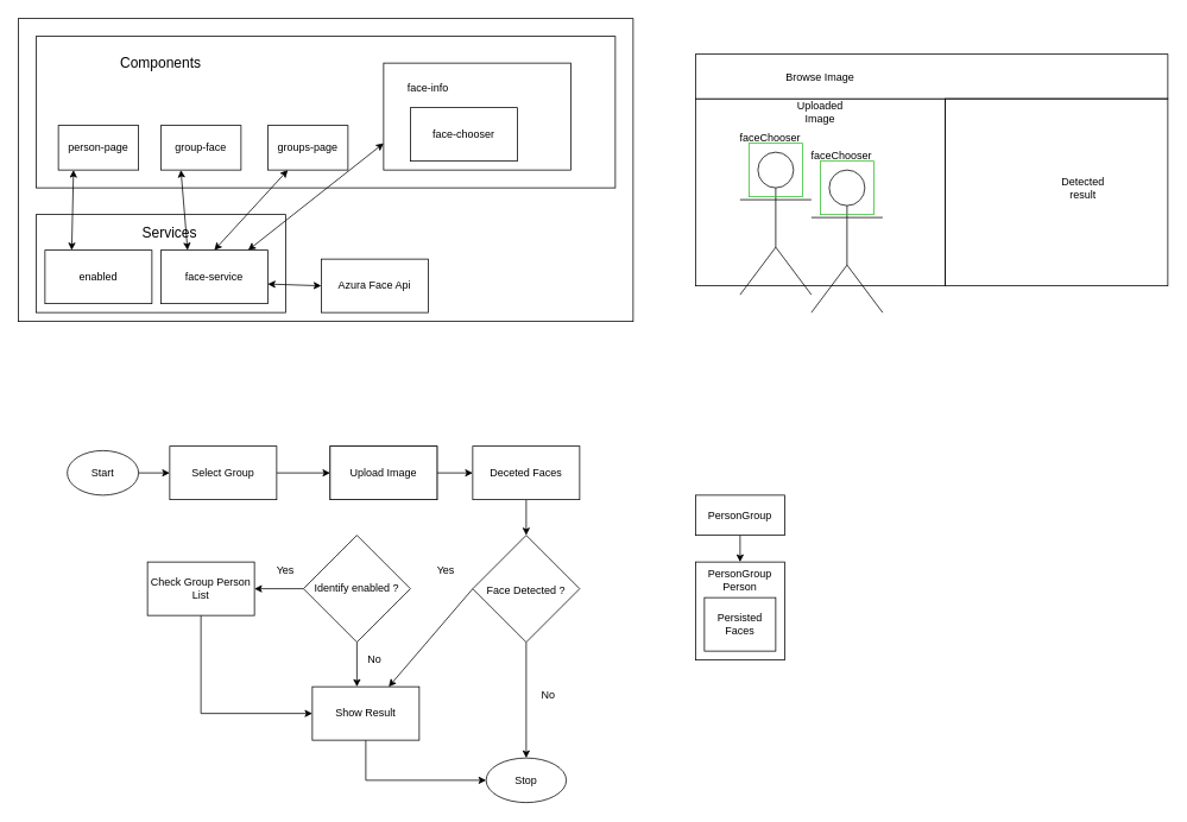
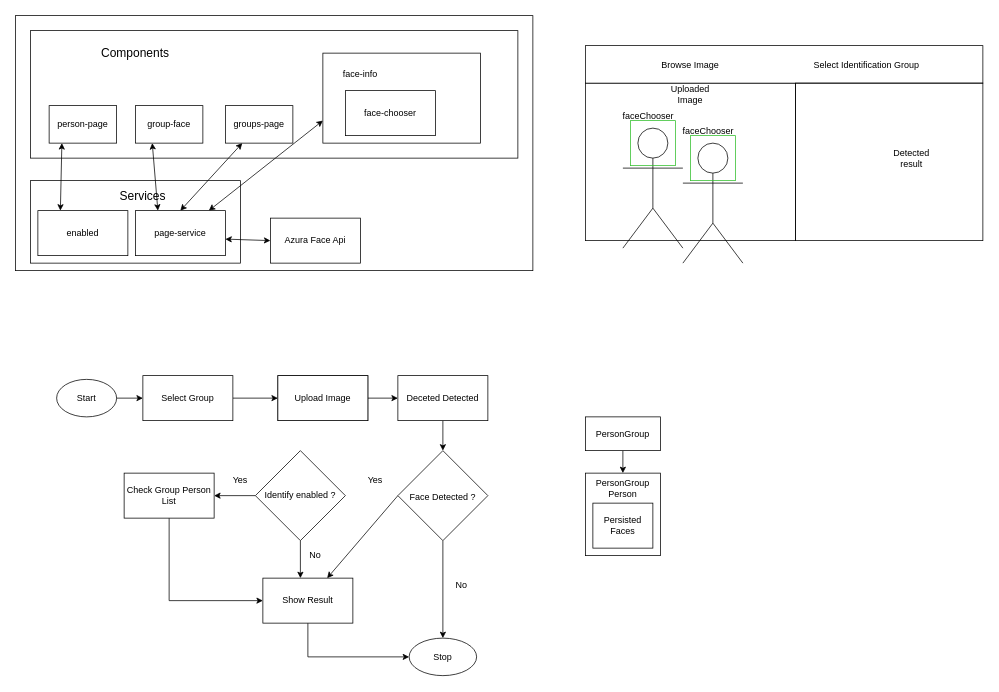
+ <mxCell id="54" value="Select Identification Group" style="text;html=1;strokeColor=none;fillColor=none;align=center;verticalAlign=middle;whiteSpace=wrap;rounded=0;" vertex="1" parent="1"><mxGeometry x="1060" y="80" width="190" height="12.5" as="geometry" /></mxCell>
- <mxCell id="15" value="face-service" style="rounded=0;whiteSpace=wrap;html=1;" parent="1" vertex="1"><mxGeometry x="180" y="280" width="120" height="60" as="geometry" /></mxCell>
+ <mxCell id="15" value="page-service" style="rounded=0;whiteSpace=wrap;html=1;" parent="1" vertex="1"><mxGeometry x="180" y="280" width="120" height="60" as="geometry" /></mxCell>
- <mxCell id="37" value="Deceted Faces" style="rounded=0;whiteSpace=wrap;html=1;fontSize=12;" parent="1" vertex="1"><mxGeometry x="530" y="500" width="120" height="60" as="geometry" /></mxCell>
+ <mxCell id="37" value="Deceted Detected" style="rounded=0;whiteSpace=wrap;html=1;fontSize=12;" parent="1" vertex="1"><mxGeometry x="530" y="500" width="120" height="60" as="geometry" /></mxCell>
